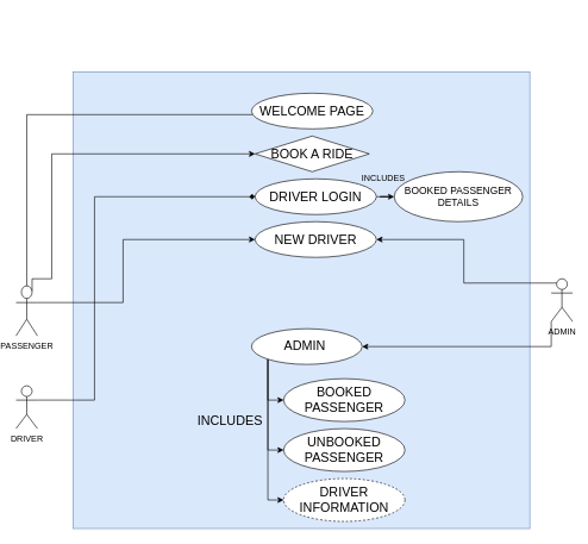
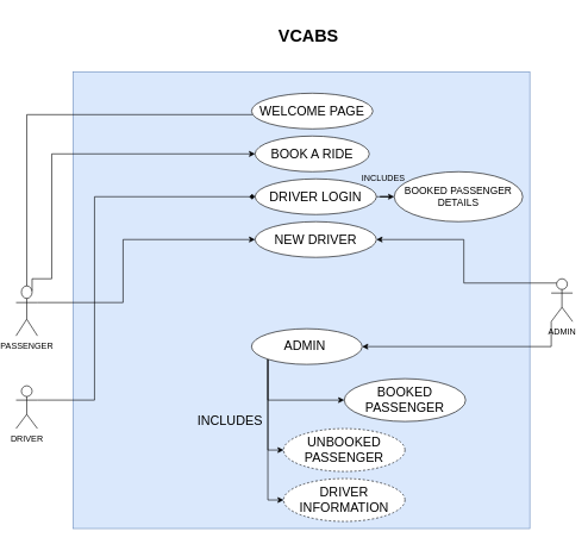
+ <mxCell id="27" value="&lt;h1&gt;VCABS&lt;/h1&gt;" style="text;html=1;strokeColor=none;fillColor=none;align=center;verticalAlign=middle;whiteSpace=wrap;rounded=0;" vertex="1" parent="1"><mxGeometry x="335" y="20" width="190" height="60" as="geometry" /></mxCell>
- <mxCell id="8" value="&lt;h2&gt;&lt;span style=&quot;font-weight: 400&quot;&gt;BOOK A RIDE&lt;/span&gt;&lt;/h2&gt;" style="rhombus;whiteSpace=wrap;html=1;align=center;" parent="1" vertex="1"><mxGeometry x="355" y="190" width="160" height="50" as="geometry" /></mxCell>
+ <mxCell id="8" value="&lt;h2&gt;&lt;span style=&quot;font-weight: 400&quot;&gt;BOOK A RIDE&lt;/span&gt;&lt;/h2&gt;" style="ellipse;whiteSpace=wrap;html=1;align=center;" parent="1" vertex="1"><mxGeometry x="355" y="190" width="160" height="50" as="geometry" /></mxCell>
- <mxCell id="14" value="&lt;h2&gt;&lt;span style=&quot;font-weight: normal&quot;&gt;BOOKED PASSENGER&lt;/span&gt;&lt;/h2&gt;" style="ellipse;whiteSpace=wrap;html=1;" parent="1" vertex="1"><mxGeometry x="395" y="530" width="170" height="60" as="geometry" /></mxCell>
+ <mxCell id="14" value="&lt;h2&gt;&lt;span style=&quot;font-weight: normal&quot;&gt;BOOKED PASSENGER&lt;/span&gt;&lt;/h2&gt;" style="ellipse;whiteSpace=wrap;html=1;" parent="1" vertex="1"><mxGeometry x="480" y="530" width="170" height="60" as="geometry" /></mxCell>
- <mxCell id="20" value="&lt;h2&gt;&lt;span style=&quot;font-weight: normal&quot;&gt;UNBOOKED PASSENGER&lt;/span&gt;&lt;/h2&gt;" style="ellipse;whiteSpace=wrap;html=1;" parent="1" vertex="1"><mxGeometry x="395" y="600" width="170" height="60" as="geometry" /></mxCell>
+ <mxCell id="20" value="&lt;h2&gt;&lt;span style=&quot;font-weight: normal&quot;&gt;UNBOOKED PASSENGER&lt;/span&gt;&lt;/h2&gt;" style="ellipse;whiteSpace=wrap;html=1;dashed=1;" parent="1" vertex="1"><mxGeometry x="395" y="600" width="170" height="60" as="geometry" /></mxCell>
